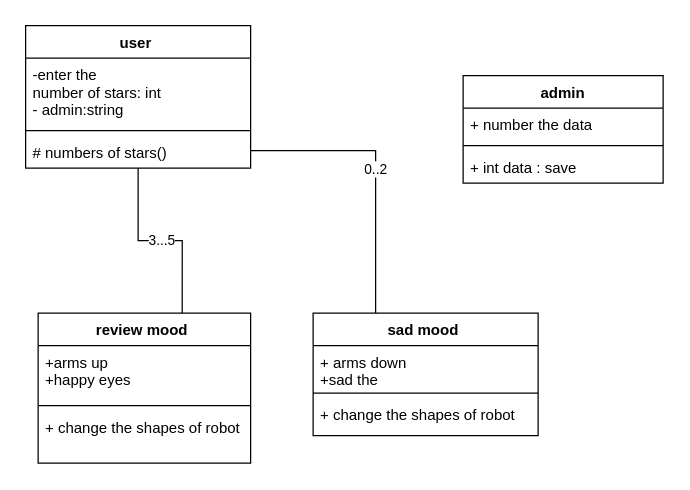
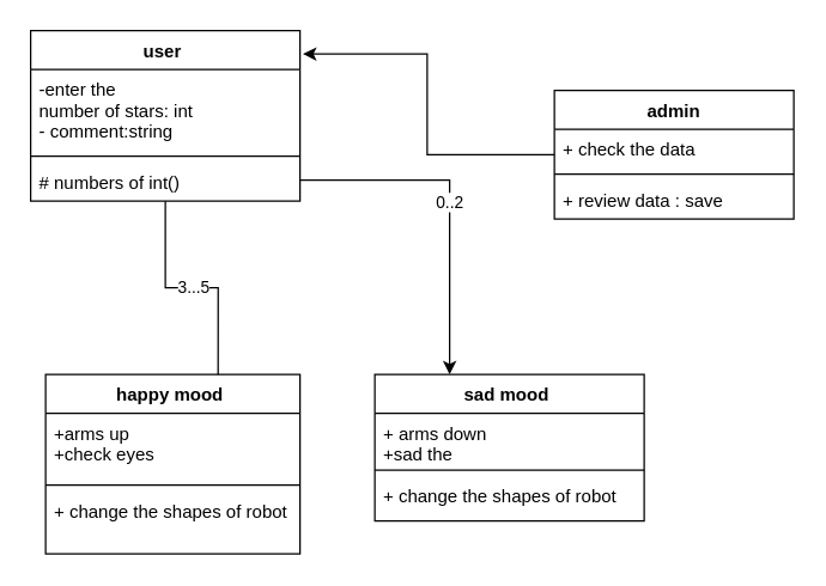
- <mxCell id="5" value="-enter the &#10;number of stars: int&#10;- admin:string" style="text;strokeColor=none;fillColor=none;align=left;verticalAlign=top;spacingLeft=4;spacingRight=4;overflow=hidden;rotatable=0;points=[[0,0.5],[1,0.5]];portConstraint=eastwest;" vertex="1" parent="4"><mxGeometry y="26" width="180" height="54" as="geometry" /></mxCell>
+ <mxCell id="5" value="-enter the &#10;number of stars: int&#10;- comment:string" style="text;strokeColor=none;fillColor=none;align=left;verticalAlign=top;spacingLeft=4;spacingRight=4;overflow=hidden;rotatable=0;points=[[0,0.5],[1,0.5]];portConstraint=eastwest;" vertex="1" parent="4"><mxGeometry y="26" width="180" height="54" as="geometry" /></mxCell>
+ <mxCell id="16" style="edgeStyle=orthogonalEdgeStyle;rounded=0;orthogonalLoop=1;jettySize=auto;html=1;entryX=1.011;entryY=0.137;entryDx=0;entryDy=0;entryPerimeter=0;" edge="1" parent="1" source="17" target="4"><mxGeometry relative="1" as="geometry" /></mxCell>
- <mxCell id="18" value="+ number the data" style="text;strokeColor=none;fillColor=none;align=left;verticalAlign=top;spacingLeft=4;spacingRight=4;overflow=hidden;rotatable=0;points=[[0,0.5],[1,0.5]];portConstraint=eastwest;" vertex="1" parent="17"><mxGeometry y="26" width="160" height="26" as="geometry" /></mxCell>
+ <mxCell id="18" value="+ check the data" style="text;strokeColor=none;fillColor=none;align=left;verticalAlign=top;spacingLeft=4;spacingRight=4;overflow=hidden;rotatable=0;points=[[0,0.5],[1,0.5]];portConstraint=eastwest;" vertex="1" parent="17"><mxGeometry y="26" width="160" height="26" as="geometry" /></mxCell>
- <mxCell id="7" value="# numbers of stars() " style="text;strokeColor=none;fillColor=none;align=left;verticalAlign=top;spacingLeft=4;spacingRight=4;overflow=hidden;rotatable=0;points=[[0,0.5],[1,0.5]];portConstraint=eastwest;" vertex="1" parent="4"><mxGeometry y="88" width="180" height="26" as="geometry" /></mxCell>
+ <mxCell id="7" value="# numbers of int() " style="text;strokeColor=none;fillColor=none;align=left;verticalAlign=top;spacingLeft=4;spacingRight=4;overflow=hidden;rotatable=0;points=[[0,0.5],[1,0.5]];portConstraint=eastwest;" vertex="1" parent="4"><mxGeometry y="88" width="180" height="26" as="geometry" /></mxCell>
- <mxCell id="20" value="+ int data : save " style="text;strokeColor=none;fillColor=none;align=left;verticalAlign=top;spacingLeft=4;spacingRight=4;overflow=hidden;rotatable=0;points=[[0,0.5],[1,0.5]];portConstraint=eastwest;" vertex="1" parent="17"><mxGeometry y="60" width="160" height="26" as="geometry" /></mxCell>
+ <mxCell id="20" value="+ review data : save " style="text;strokeColor=none;fillColor=none;align=left;verticalAlign=top;spacingLeft=4;spacingRight=4;overflow=hidden;rotatable=0;points=[[0,0.5],[1,0.5]];portConstraint=eastwest;" vertex="1" parent="17"><mxGeometry y="60" width="160" height="26" as="geometry" /></mxCell>
- <mxCell id="3" value="0..2" style="edgeStyle=orthogonalEdgeStyle;rounded=0;orthogonalLoop=1;jettySize=auto;html=1;endArrow=none;" edge="1" parent="1" source="4" target="8"><mxGeometry relative="1" as="geometry"><Array as="points"><mxPoint x="300" y="120" /></Array></mxGeometry></mxCell>
+ <mxCell id="3" value="0..2" style="edgeStyle=orthogonalEdgeStyle;rounded=0;orthogonalLoop=1;jettySize=auto;html=1;" edge="1" parent="1" source="4" target="8"><mxGeometry relative="1" as="geometry"><Array as="points"><mxPoint x="300" y="120" /></Array></mxGeometry></mxCell>
- <mxCell id="12" value="review mood " style="swimlane;fontStyle=1;align=center;verticalAlign=top;childLayout=stackLayout;horizontal=1;startSize=26;horizontalStack=0;resizeParent=1;resizeParentMax=0;resizeLast=0;collapsible=1;marginBottom=0;" vertex="1" parent="1"><mxGeometry x="30" y="250" width="170" height="120" as="geometry" /></mxCell>
+ <mxCell id="12" value="happy mood " style="swimlane;fontStyle=1;align=center;verticalAlign=top;childLayout=stackLayout;horizontal=1;startSize=26;horizontalStack=0;resizeParent=1;resizeParentMax=0;resizeLast=0;collapsible=1;marginBottom=0;" vertex="1" parent="1"><mxGeometry x="30" y="250" width="170" height="120" as="geometry" /></mxCell>
- <mxCell id="13" value="+arms up &#10;+happy eyes" style="text;strokeColor=none;fillColor=none;align=left;verticalAlign=top;spacingLeft=4;spacingRight=4;overflow=hidden;rotatable=0;points=[[0,0.5],[1,0.5]];portConstraint=eastwest;" vertex="1" parent="12"><mxGeometry y="26" width="170" height="44" as="geometry" /></mxCell>
+ <mxCell id="13" value="+arms up &#10;+check eyes" style="text;strokeColor=none;fillColor=none;align=left;verticalAlign=top;spacingLeft=4;spacingRight=4;overflow=hidden;rotatable=0;points=[[0,0.5],[1,0.5]];portConstraint=eastwest;" vertex="1" parent="12"><mxGeometry y="26" width="170" height="44" as="geometry" /></mxCell>
